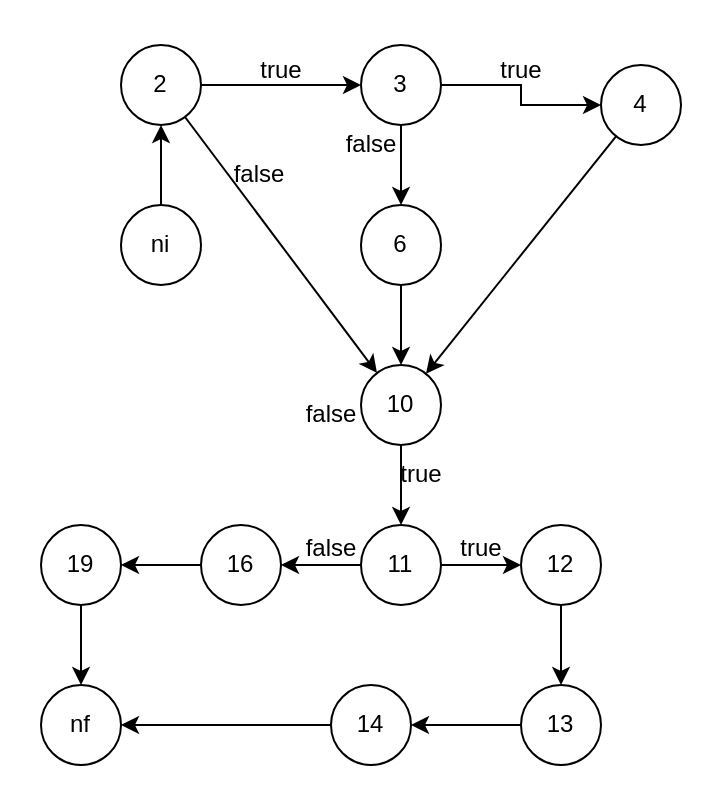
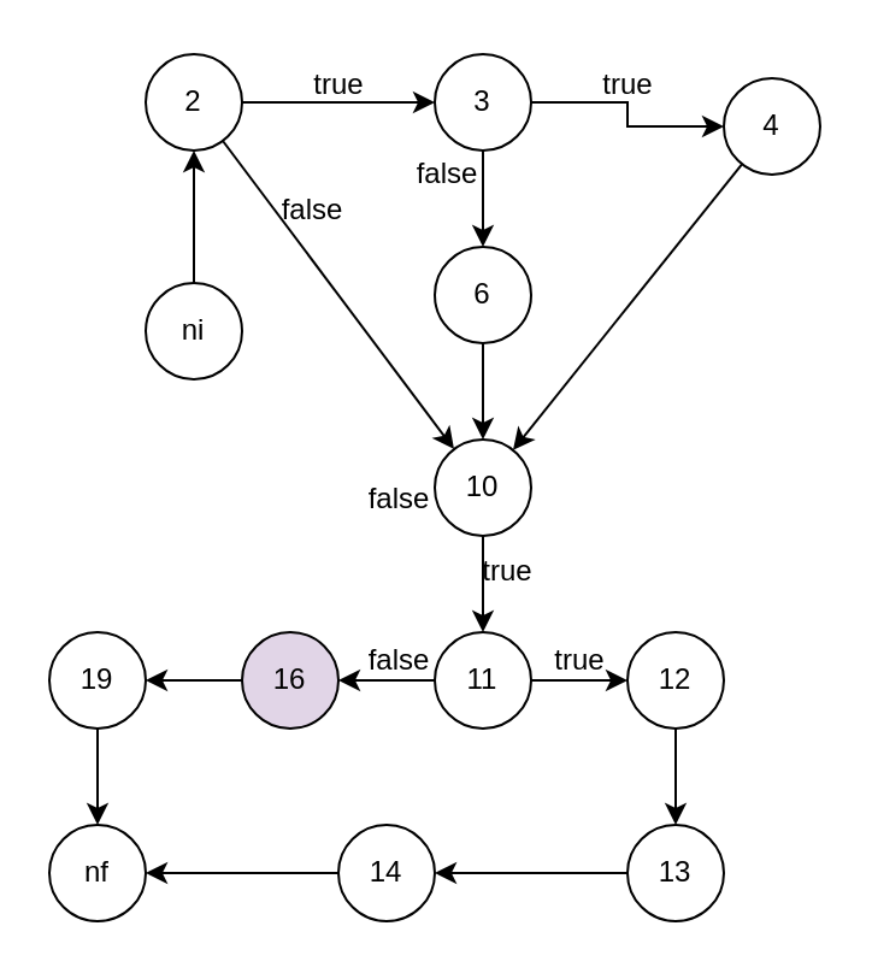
- <mxCell id="2" value="ni" style="ellipse;whiteSpace=wrap;html=1;aspect=fixed;" parent="1" vertex="1"><mxGeometry x="60" y="102" width="40" height="40" as="geometry" /></mxCell>
+ <mxCell id="2" value="ni" style="ellipse;whiteSpace=wrap;html=1;aspect=fixed;" parent="1" vertex="1"><mxGeometry x="60" y="117" width="40" height="40" as="geometry" /></mxCell>
- <mxCell id="26" value="16" style="ellipse;whiteSpace=wrap;html=1;aspect=fixed;" parent="1" vertex="1"><mxGeometry x="100" y="262" width="40" height="40" as="geometry" /></mxCell>
+ <mxCell id="26" value="16" style="ellipse;whiteSpace=wrap;html=1;aspect=fixed;fillColor=#e1d5e7;" parent="1" vertex="1"><mxGeometry x="100" y="262" width="40" height="40" as="geometry" /></mxCell>
- <mxCell id="35" value="14" style="ellipse;whiteSpace=wrap;html=1;aspect=fixed;" vertex="1" parent="1"><mxGeometry x="165" y="342" width="40" height="40" as="geometry" /></mxCell>
+ <mxCell id="35" value="14" style="ellipse;whiteSpace=wrap;html=1;aspect=fixed;" vertex="1" parent="1"><mxGeometry x="140" y="342" width="40" height="40" as="geometry" /></mxCell>
